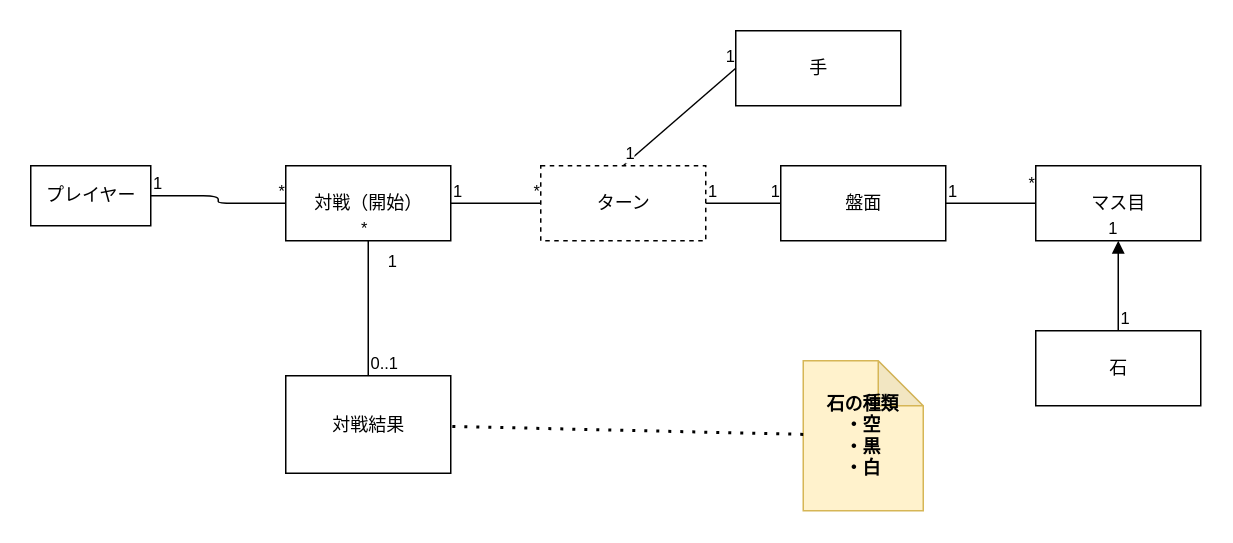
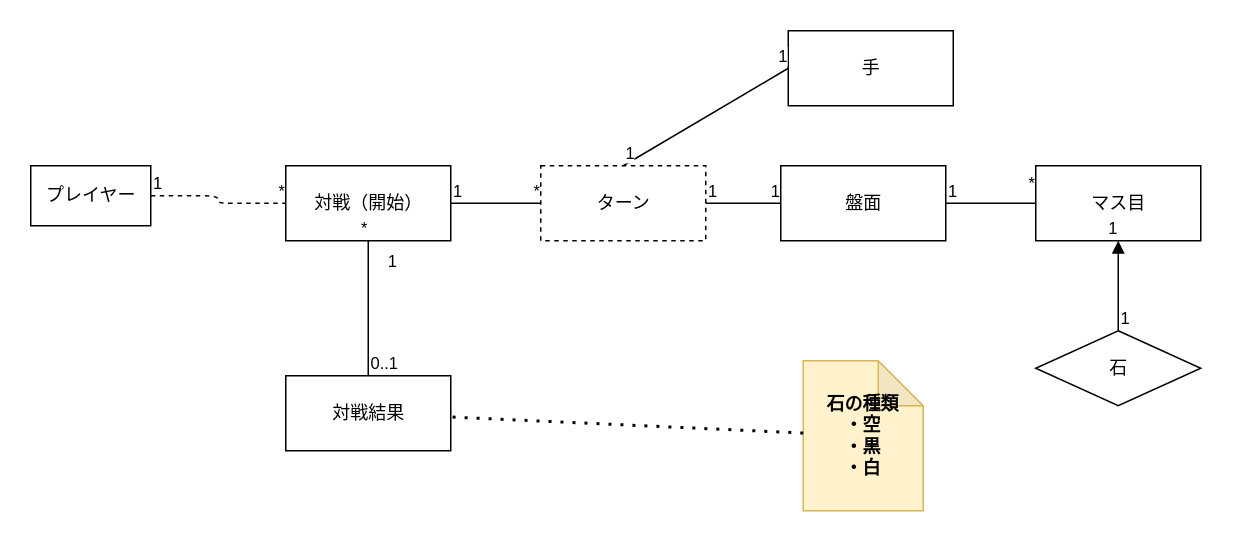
- <mxCell id="22" value="手" style="html=1;" parent="1" vertex="1"><mxGeometry x="490" y="20" width="110" height="50" as="geometry" /></mxCell>
+ <mxCell id="22" value="手" style="html=1;" parent="1" vertex="1"><mxGeometry x="525" y="20" width="110" height="50" as="geometry" /></mxCell>
- <mxCell id="7" value="" style="endArrow=none;html=1;edgeStyle=orthogonalEdgeStyle;exitX=1;exitY=0.5;exitDx=0;exitDy=0;entryX=0;entryY=0.5;entryDx=0;entryDy=0;" parent="1" source="6" target="2" edge="1"><mxGeometry relative="1" as="geometry"><mxPoint x="320" y="270" as="sourcePoint" /><mxPoint x="480" y="270" as="targetPoint" /></mxGeometry></mxCell>
+ <mxCell id="7" value="" style="endArrow=none;html=1;edgeStyle=orthogonalEdgeStyle;exitX=1;exitY=0.5;exitDx=0;exitDy=0;entryX=0;entryY=0.5;entryDx=0;entryDy=0;dashed=1;" parent="1" source="6" target="2" edge="1"><mxGeometry relative="1" as="geometry"><mxPoint x="320" y="270" as="sourcePoint" /><mxPoint x="480" y="270" as="targetPoint" /></mxGeometry></mxCell>
- <mxCell id="4" value="石" style="html=1;" parent="1" vertex="1"><mxGeometry x="690" y="220" width="110" height="50" as="geometry" /></mxCell>
+ <mxCell id="4" value="石" style="rhombus;html=1;" parent="1" vertex="1"><mxGeometry x="690" y="220" width="110" height="50" as="geometry" /></mxCell>
- <mxCell id="5" value="対戦結果" style="html=1;" parent="1" vertex="1"><mxGeometry x="190" y="250" width="110" height="65" as="geometry" /></mxCell>
+ <mxCell id="5" value="対戦結果" style="html=1;" parent="1" vertex="1"><mxGeometry x="190" y="250" width="110" height="50" as="geometry" /></mxCell>
